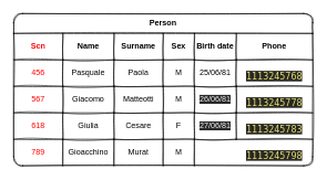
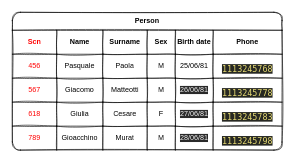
+ <mxCell id="36" value="&lt;span style=&quot;color: rgb(240 , 240 , 240) ; font-family: &amp;#34;helvetica&amp;#34; ; font-size: 12px ; font-style: normal ; font-weight: 400 ; letter-spacing: normal ; text-align: center ; text-indent: 0px ; text-transform: none ; word-spacing: 0px ; background-color: rgb(42 , 42 , 42) ; display: inline ; float: none&quot;&gt;28/06/81&lt;/span&gt;" style="shape=partialRectangle;html=1;whiteSpace=wrap;connectable=0;fillColor=none;top=0;left=0;bottom=0;right=0;overflow=hidden;" parent="31" vertex="1"><mxGeometry x="272" width="63" height="40" as="geometry" /></mxCell>
